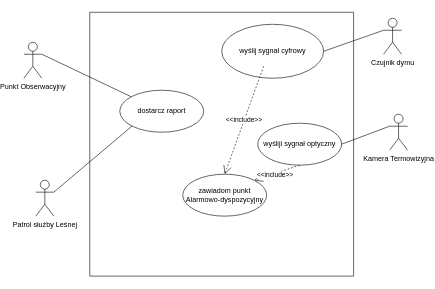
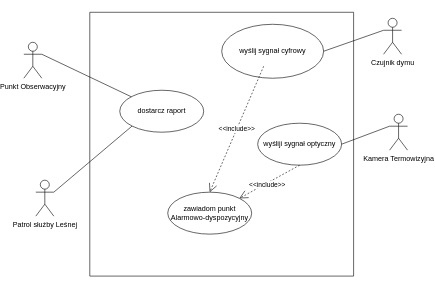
- <mxCell id="8" value="zawiadom punkt Alarmowo-dyspozycyjny" style="ellipse;whiteSpace=wrap;html=1;" vertex="1" parent="6"><mxGeometry x="155" y="270" width="140" height="70" as="geometry" /></mxCell>
+ <mxCell id="8" value="zawiadom punkt Alarmowo-dyspozycyjny" style="ellipse;whiteSpace=wrap;html=1;" vertex="1" parent="6"><mxGeometry x="130" y="300" width="140" height="70" as="geometry" /></mxCell>
